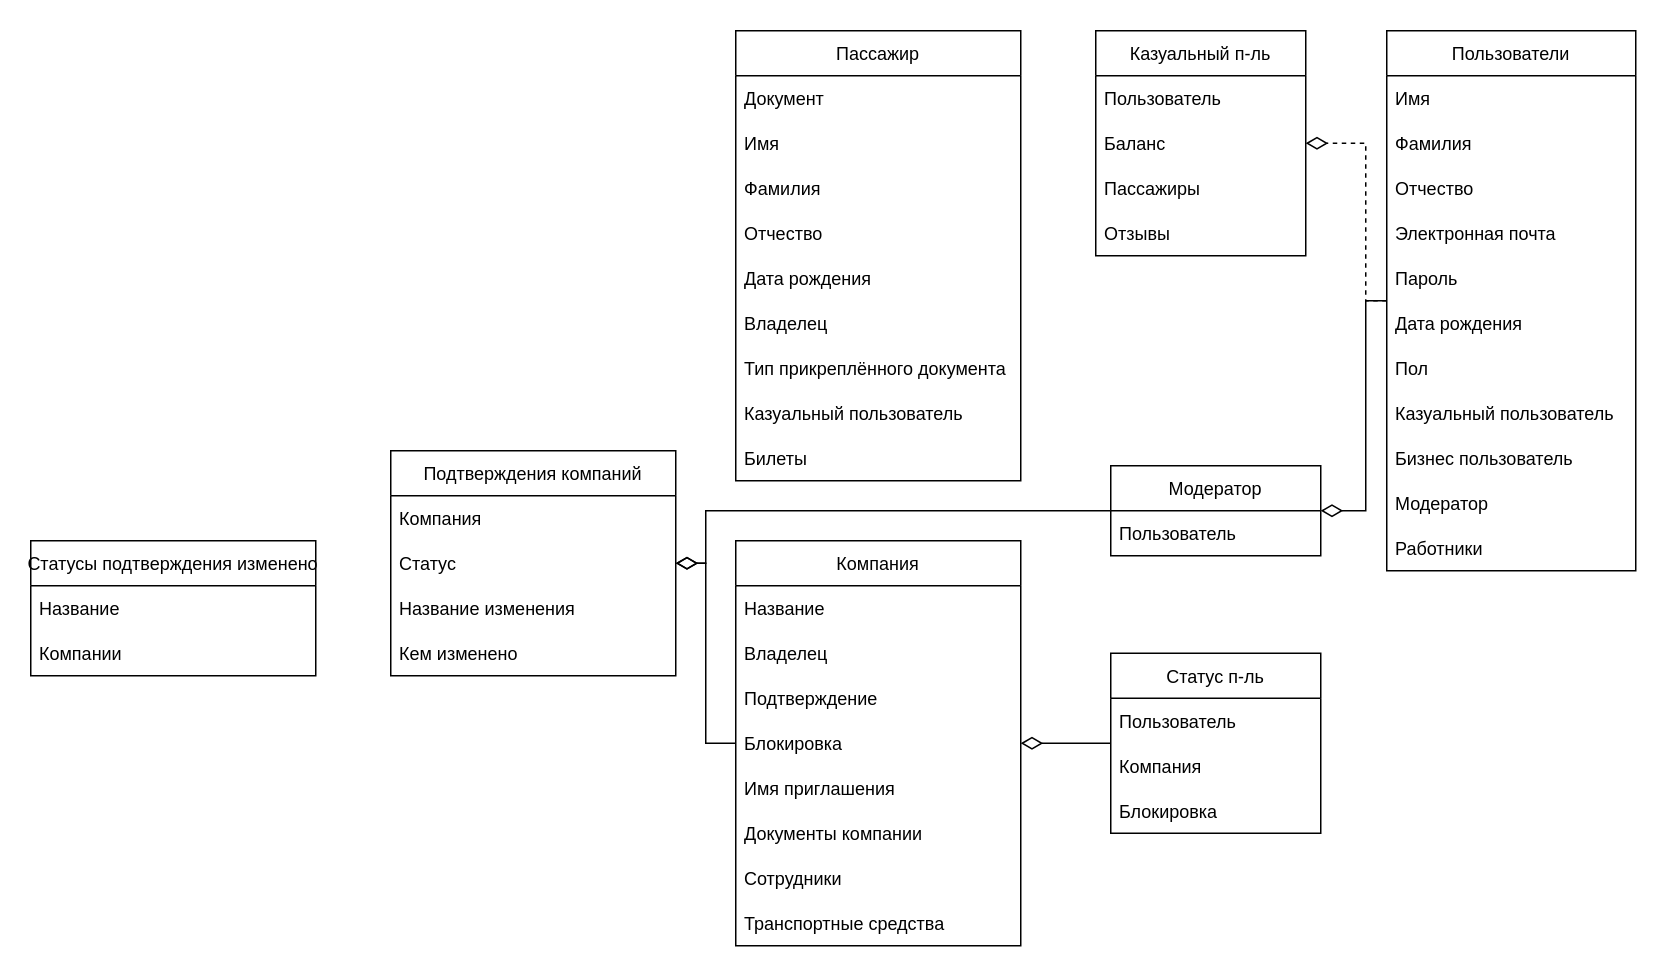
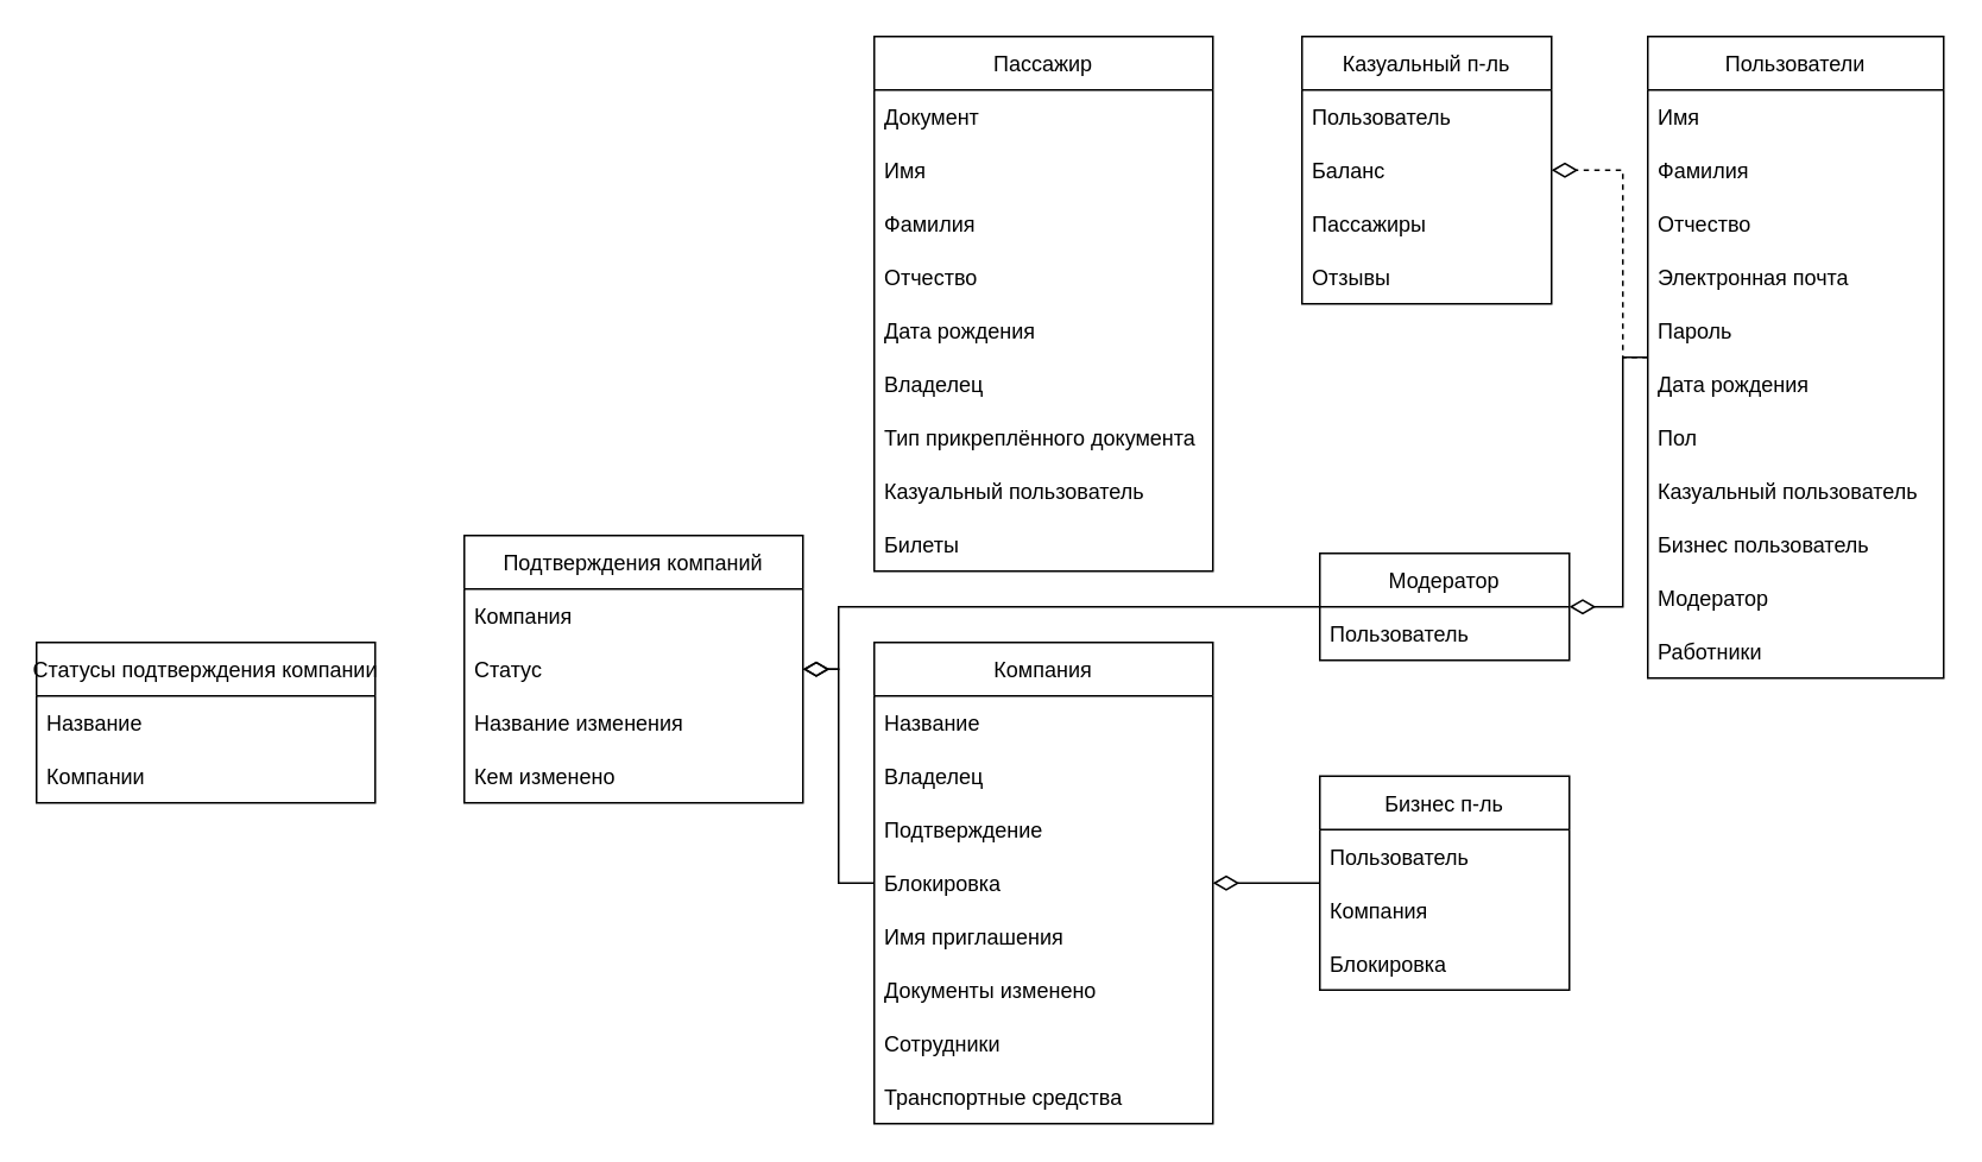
- <mxCell id="49" value="Статусы подтверждения изменено" style="swimlane;fontStyle=0;childLayout=stackLayout;horizontal=1;startSize=30;horizontalStack=0;resizeParent=1;resizeParentMax=0;resizeLast=0;collapsible=1;marginBottom=0;" vertex="1" parent="1"><mxGeometry x="20" y="360" width="190" height="90" as="geometry" /></mxCell>
+ <mxCell id="49" value="Статусы подтверждения компании" style="swimlane;fontStyle=0;childLayout=stackLayout;horizontal=1;startSize=30;horizontalStack=0;resizeParent=1;resizeParentMax=0;resizeLast=0;collapsible=1;marginBottom=0;" vertex="1" parent="1"><mxGeometry x="20" y="360" width="190" height="90" as="geometry" /></mxCell>
- <mxCell id="25" value="Статус п-ль" style="swimlane;fontStyle=0;childLayout=stackLayout;horizontal=1;startSize=30;horizontalStack=0;resizeParent=1;resizeParentMax=0;resizeLast=0;collapsible=1;marginBottom=0;" vertex="1" parent="1"><mxGeometry x="740" y="435" width="140" height="120" as="geometry" /></mxCell>
+ <mxCell id="25" value="Бизнес п-ль" style="swimlane;fontStyle=0;childLayout=stackLayout;horizontal=1;startSize=30;horizontalStack=0;resizeParent=1;resizeParentMax=0;resizeLast=0;collapsible=1;marginBottom=0;" vertex="1" parent="1"><mxGeometry x="740" y="435" width="140" height="120" as="geometry" /></mxCell>
- <mxCell id="46" value="Документы компании" style="text;strokeColor=none;fillColor=none;align=left;verticalAlign=middle;spacingLeft=4;spacingRight=4;overflow=hidden;points=[[0,0.5],[1,0.5]];portConstraint=eastwest;rotatable=0;" vertex="1" parent="40"><mxGeometry y="180" width="190" height="30" as="geometry" /></mxCell>
+ <mxCell id="46" value="Документы изменено" style="text;strokeColor=none;fillColor=none;align=left;verticalAlign=middle;spacingLeft=4;spacingRight=4;overflow=hidden;points=[[0,0.5],[1,0.5]];portConstraint=eastwest;rotatable=0;" vertex="1" parent="40"><mxGeometry y="180" width="190" height="30" as="geometry" /></mxCell>
